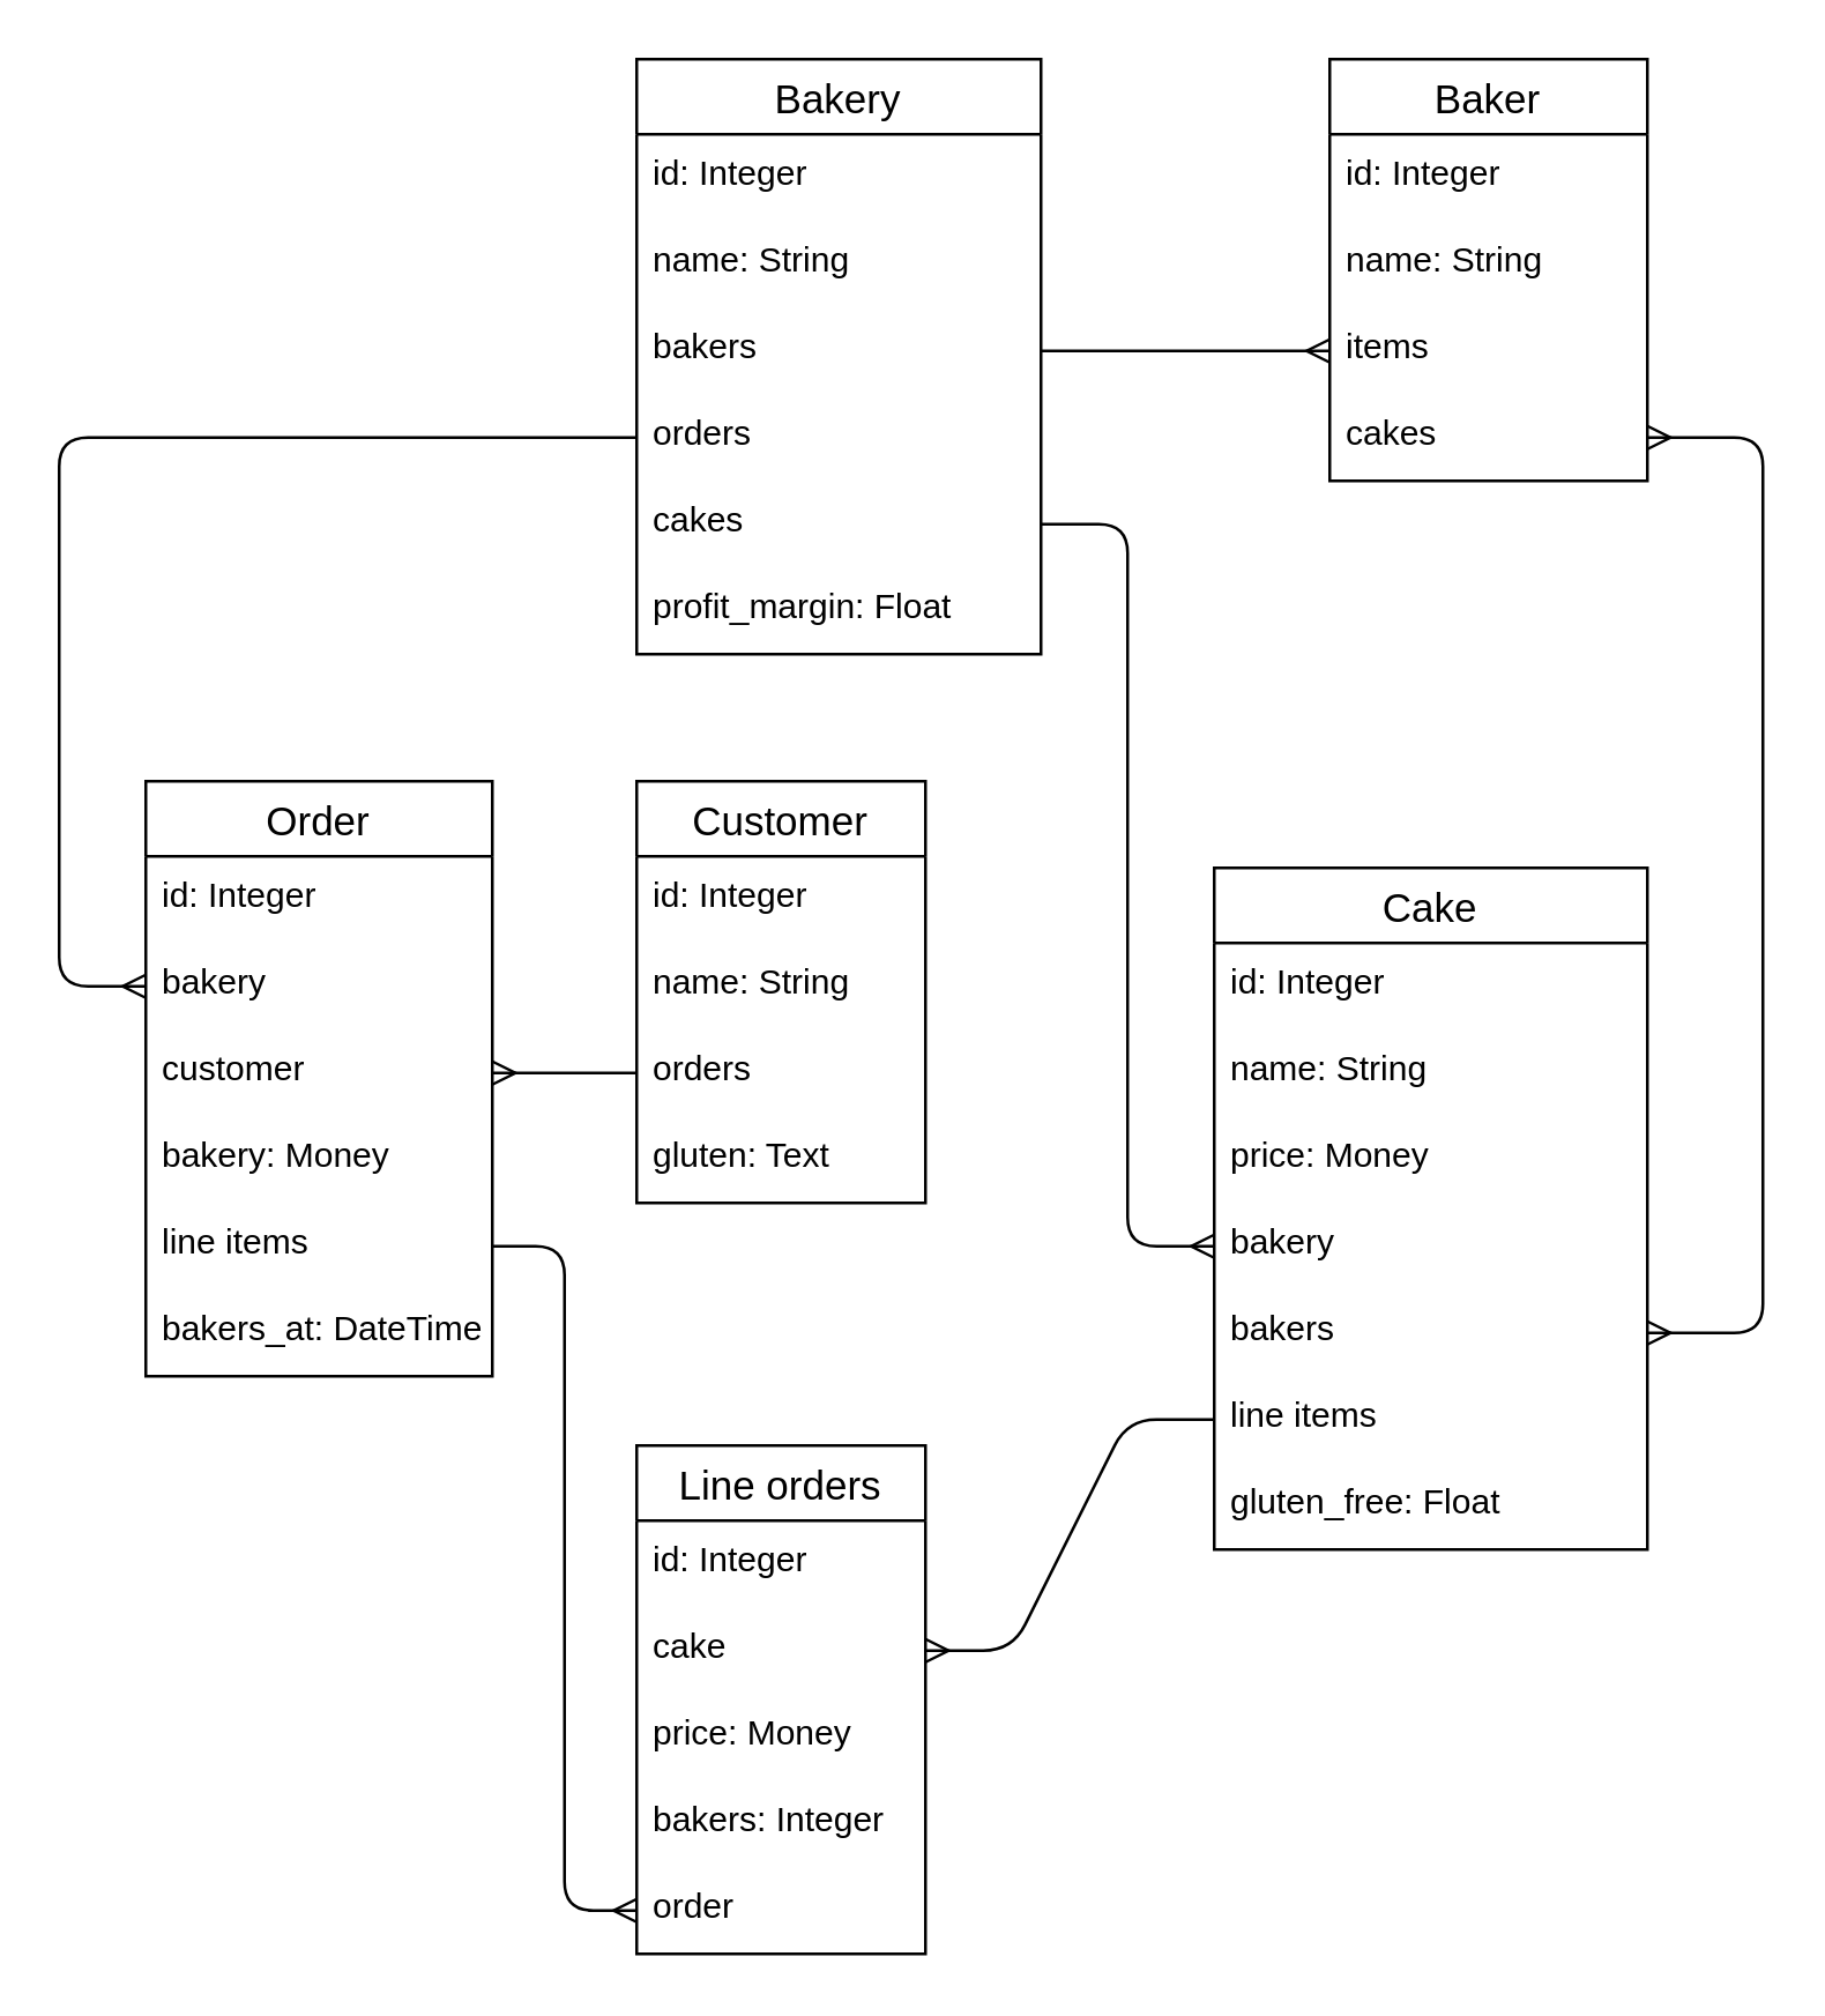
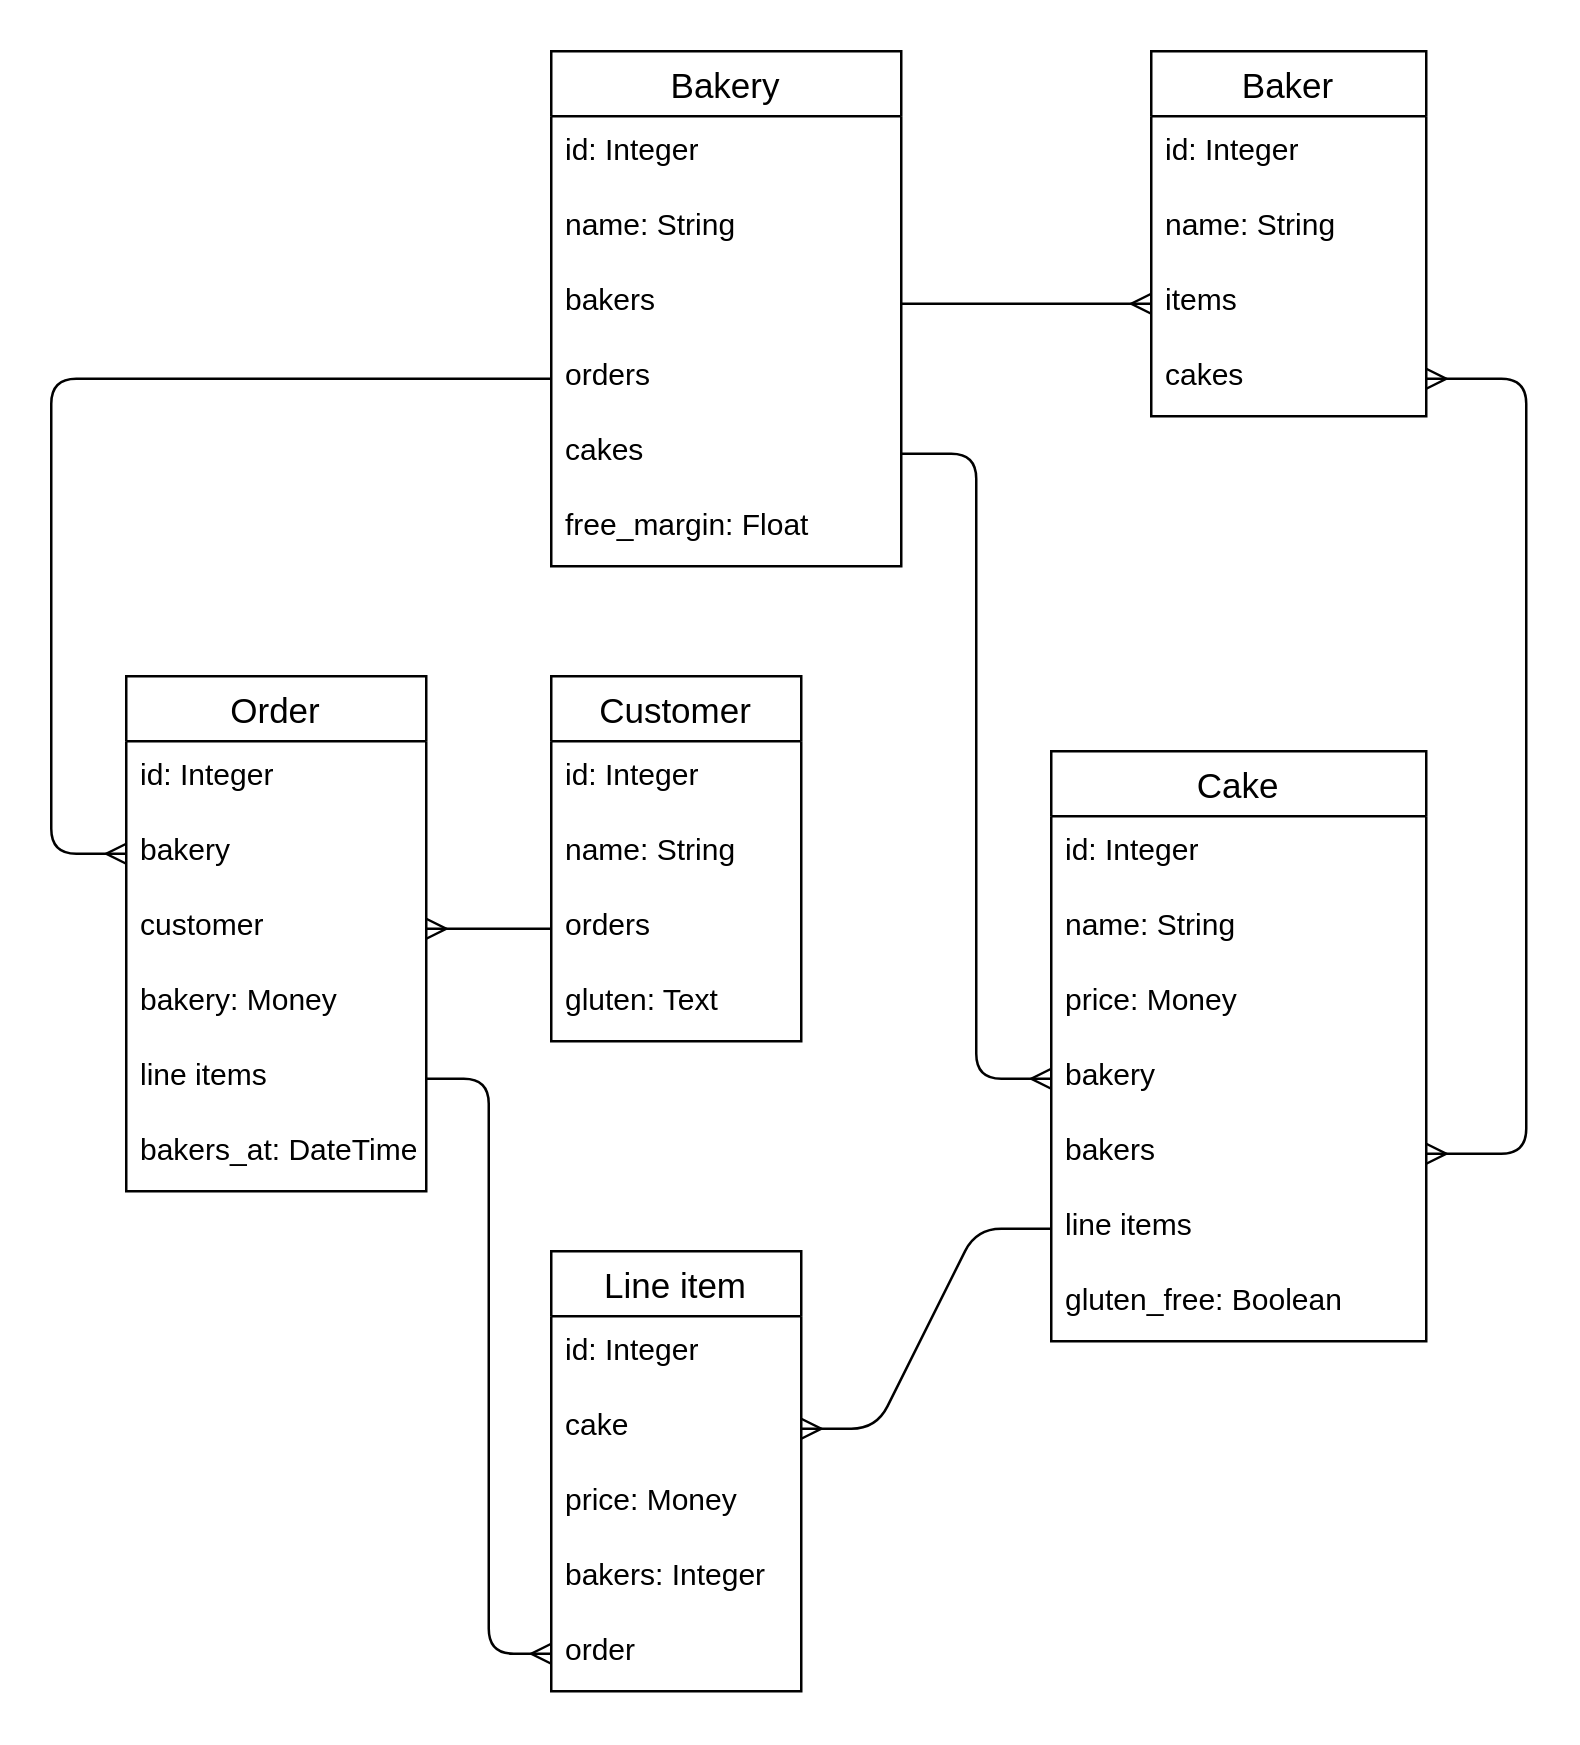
- <mxCell id="8" value="profit_margin: Float" style="text;strokeColor=none;fillColor=none;spacingLeft=4;spacingRight=4;overflow=hidden;rotatable=0;points=[[0,0.5],[1,0.5]];portConstraint=eastwest;fontSize=12;" vertex="1" parent="2"><mxGeometry y="176" width="140" height="30" as="geometry" /></mxCell>
+ <mxCell id="8" value="free_margin: Float" style="text;strokeColor=none;fillColor=none;spacingLeft=4;spacingRight=4;overflow=hidden;rotatable=0;points=[[0,0.5],[1,0.5]];portConstraint=eastwest;fontSize=12;" vertex="1" parent="2"><mxGeometry y="176" width="140" height="30" as="geometry" /></mxCell>
- <mxCell id="31" value="Line orders" style="swimlane;fontStyle=0;childLayout=stackLayout;horizontal=1;startSize=26;horizontalStack=0;resizeParent=1;resizeParentMax=0;resizeLast=0;collapsible=1;marginBottom=0;align=center;fontSize=14;" vertex="1" parent="1"><mxGeometry x="220" y="500" width="100" height="176" as="geometry" /></mxCell>
+ <mxCell id="31" value="Line item" style="swimlane;fontStyle=0;childLayout=stackLayout;horizontal=1;startSize=26;horizontalStack=0;resizeParent=1;resizeParentMax=0;resizeLast=0;collapsible=1;marginBottom=0;align=center;fontSize=14;" vertex="1" parent="1"><mxGeometry x="220" y="500" width="100" height="176" as="geometry" /></mxCell>
- <mxCell id="21" value="gluten_free: Float" style="text;strokeColor=none;fillColor=none;spacingLeft=4;spacingRight=4;overflow=hidden;rotatable=0;points=[[0,0.5],[1,0.5]];portConstraint=eastwest;fontSize=12;" vertex="1" parent="14"><mxGeometry y="206" width="150" height="30" as="geometry" /></mxCell>
+ <mxCell id="21" value="gluten_free: Boolean" style="text;strokeColor=none;fillColor=none;spacingLeft=4;spacingRight=4;overflow=hidden;rotatable=0;points=[[0,0.5],[1,0.5]];portConstraint=eastwest;fontSize=12;" vertex="1" parent="14"><mxGeometry y="206" width="150" height="30" as="geometry" /></mxCell>
